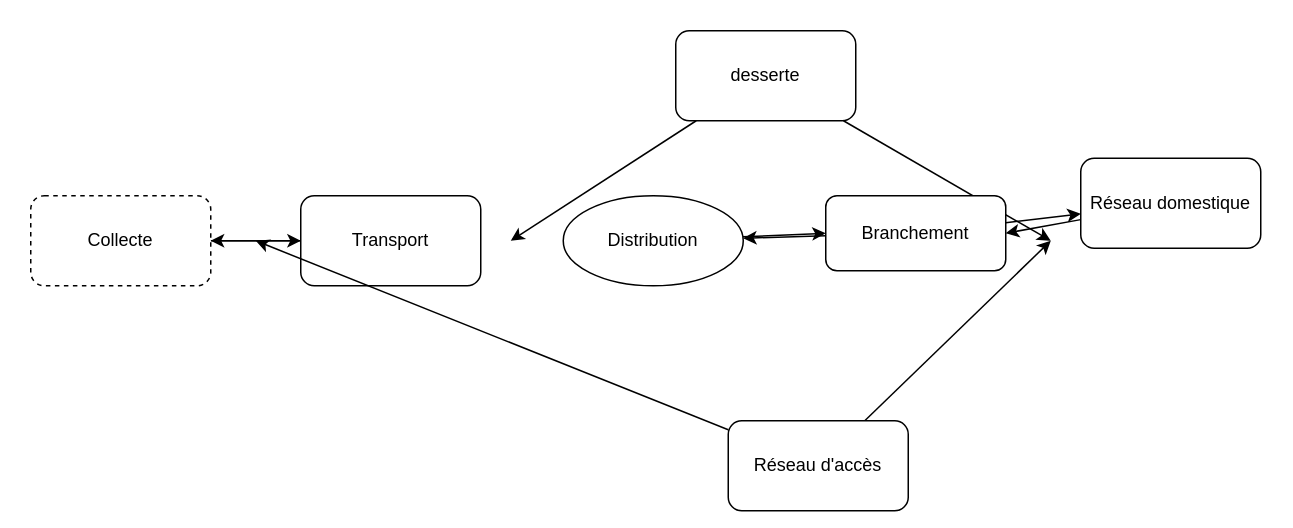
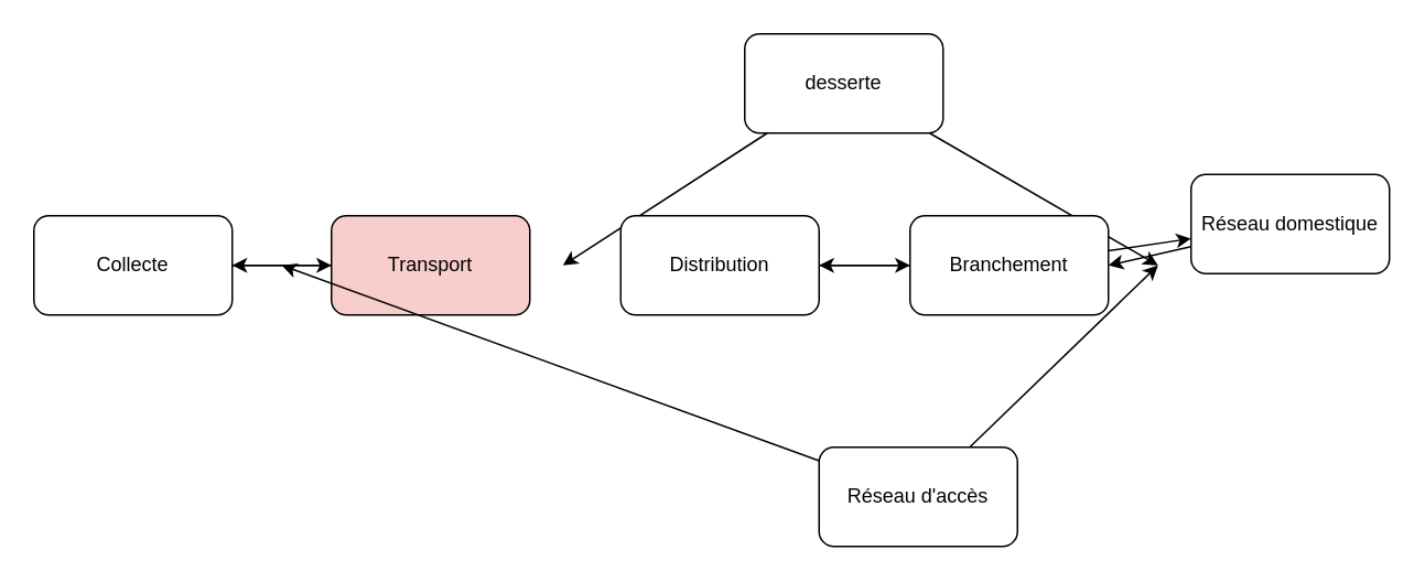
- <mxCell id="12" value="Branchement" style="rounded=1;whiteSpace=wrap;html=1;" parent="1" vertex="1"><mxGeometry x="550" y="130" width="120" height="50" as="geometry" /></mxCell>
+ <mxCell id="12" value="Branchement" style="rounded=1;whiteSpace=wrap;html=1;" parent="1" vertex="1"><mxGeometry x="550" y="130" width="120" height="60" as="geometry" /></mxCell>
- <mxCell id="3" value="Collecte" style="rounded=1;whiteSpace=wrap;html=1;dashed=1;" parent="1" vertex="1"><mxGeometry x="20" y="130" width="120" height="60" as="geometry" /></mxCell>
+ <mxCell id="3" value="Collecte" style="rounded=1;whiteSpace=wrap;html=1;" parent="1" vertex="1"><mxGeometry x="20" y="130" width="120" height="60" as="geometry" /></mxCell>
- <mxCell id="5" value="Transport" style="rounded=1;whiteSpace=wrap;html=1;" parent="1" vertex="1"><mxGeometry x="200" y="130" width="120" height="60" as="geometry" /></mxCell>
+ <mxCell id="5" value="Transport" style="rounded=1;whiteSpace=wrap;html=1;fillColor=#f8cecc;" parent="1" vertex="1"><mxGeometry x="200" y="130" width="120" height="60" as="geometry" /></mxCell>
- <mxCell id="15" value="Distribution" style="ellipse;whiteSpace=wrap;html=1;" parent="1" vertex="1"><mxGeometry x="375" y="130" width="120" height="60" as="geometry" /></mxCell>
+ <mxCell id="15" value="Distribution" style="rounded=1;whiteSpace=wrap;html=1;" parent="1" vertex="1"><mxGeometry x="375" y="130" width="120" height="60" as="geometry" /></mxCell>
- <mxCell id="18" value="Réseau d'accès" style="rounded=1;whiteSpace=wrap;html=1;" vertex="1" parent="1"><mxGeometry x="485" y="280" width="120" height="60" as="geometry" /></mxCell>
+ <mxCell id="18" value="Réseau d'accès" style="rounded=1;whiteSpace=wrap;html=1;" vertex="1" parent="1"><mxGeometry x="495" y="270" width="120" height="60" as="geometry" /></mxCell>
